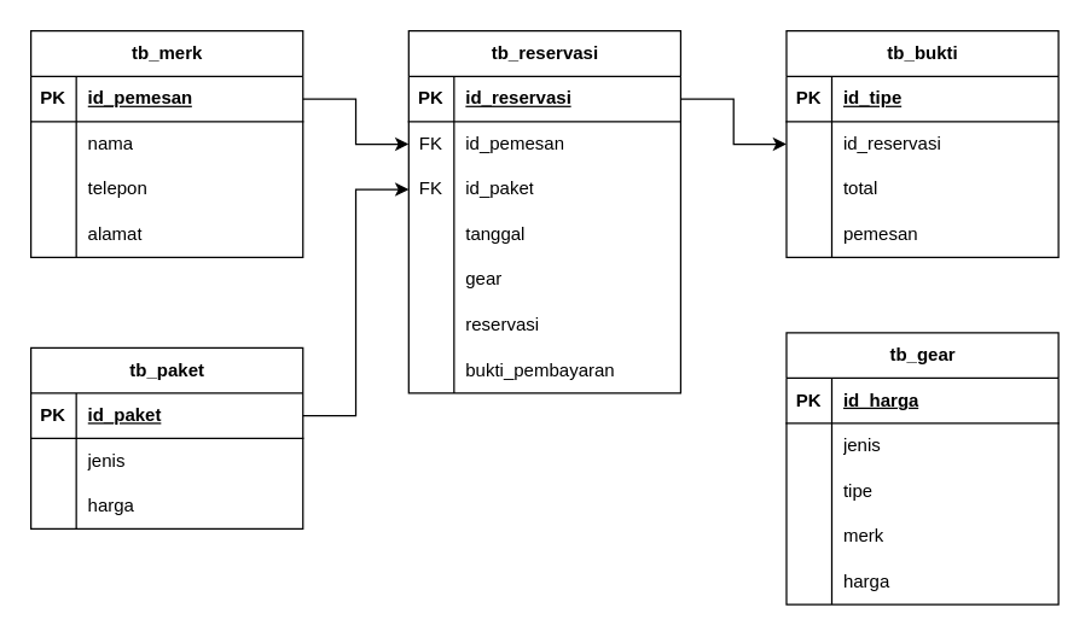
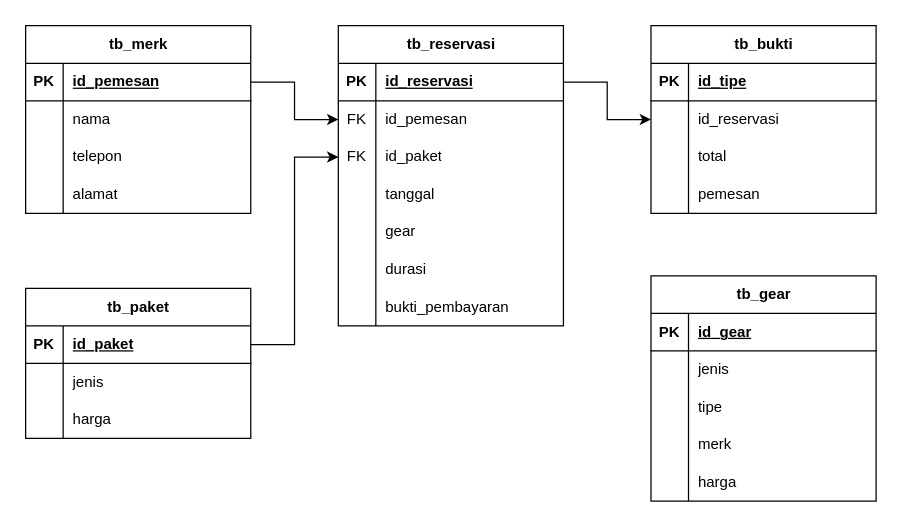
- <mxCell id="36" value="reservasi" style="shape=partialRectangle;connectable=0;fillColor=none;top=0;left=0;bottom=0;right=0;align=left;spacingLeft=6;overflow=hidden;whiteSpace=wrap;html=1;" vertex="1" parent="34"><mxGeometry x="30" width="150" height="30" as="geometry"><mxRectangle width="150" height="30" as="alternateBounds" /></mxGeometry></mxCell>
+ <mxCell id="36" value="durasi" style="shape=partialRectangle;connectable=0;fillColor=none;top=0;left=0;bottom=0;right=0;align=left;spacingLeft=6;overflow=hidden;whiteSpace=wrap;html=1;" vertex="1" parent="34"><mxGeometry x="30" width="150" height="30" as="geometry"><mxRectangle width="150" height="30" as="alternateBounds" /></mxGeometry></mxCell>
- <mxCell id="5" value="id_harga" style="shape=partialRectangle;connectable=0;fillColor=none;top=0;left=0;bottom=0;right=0;align=left;spacingLeft=6;fontStyle=5;overflow=hidden;whiteSpace=wrap;html=1;" vertex="1" parent="3"><mxGeometry x="30" width="150" height="30" as="geometry"><mxRectangle width="150" height="30" as="alternateBounds" /></mxGeometry></mxCell>
+ <mxCell id="5" value="id_gear" style="shape=partialRectangle;connectable=0;fillColor=none;top=0;left=0;bottom=0;right=0;align=left;spacingLeft=6;fontStyle=5;overflow=hidden;whiteSpace=wrap;html=1;" vertex="1" parent="3"><mxGeometry x="30" width="150" height="30" as="geometry"><mxRectangle width="150" height="30" as="alternateBounds" /></mxGeometry></mxCell>
